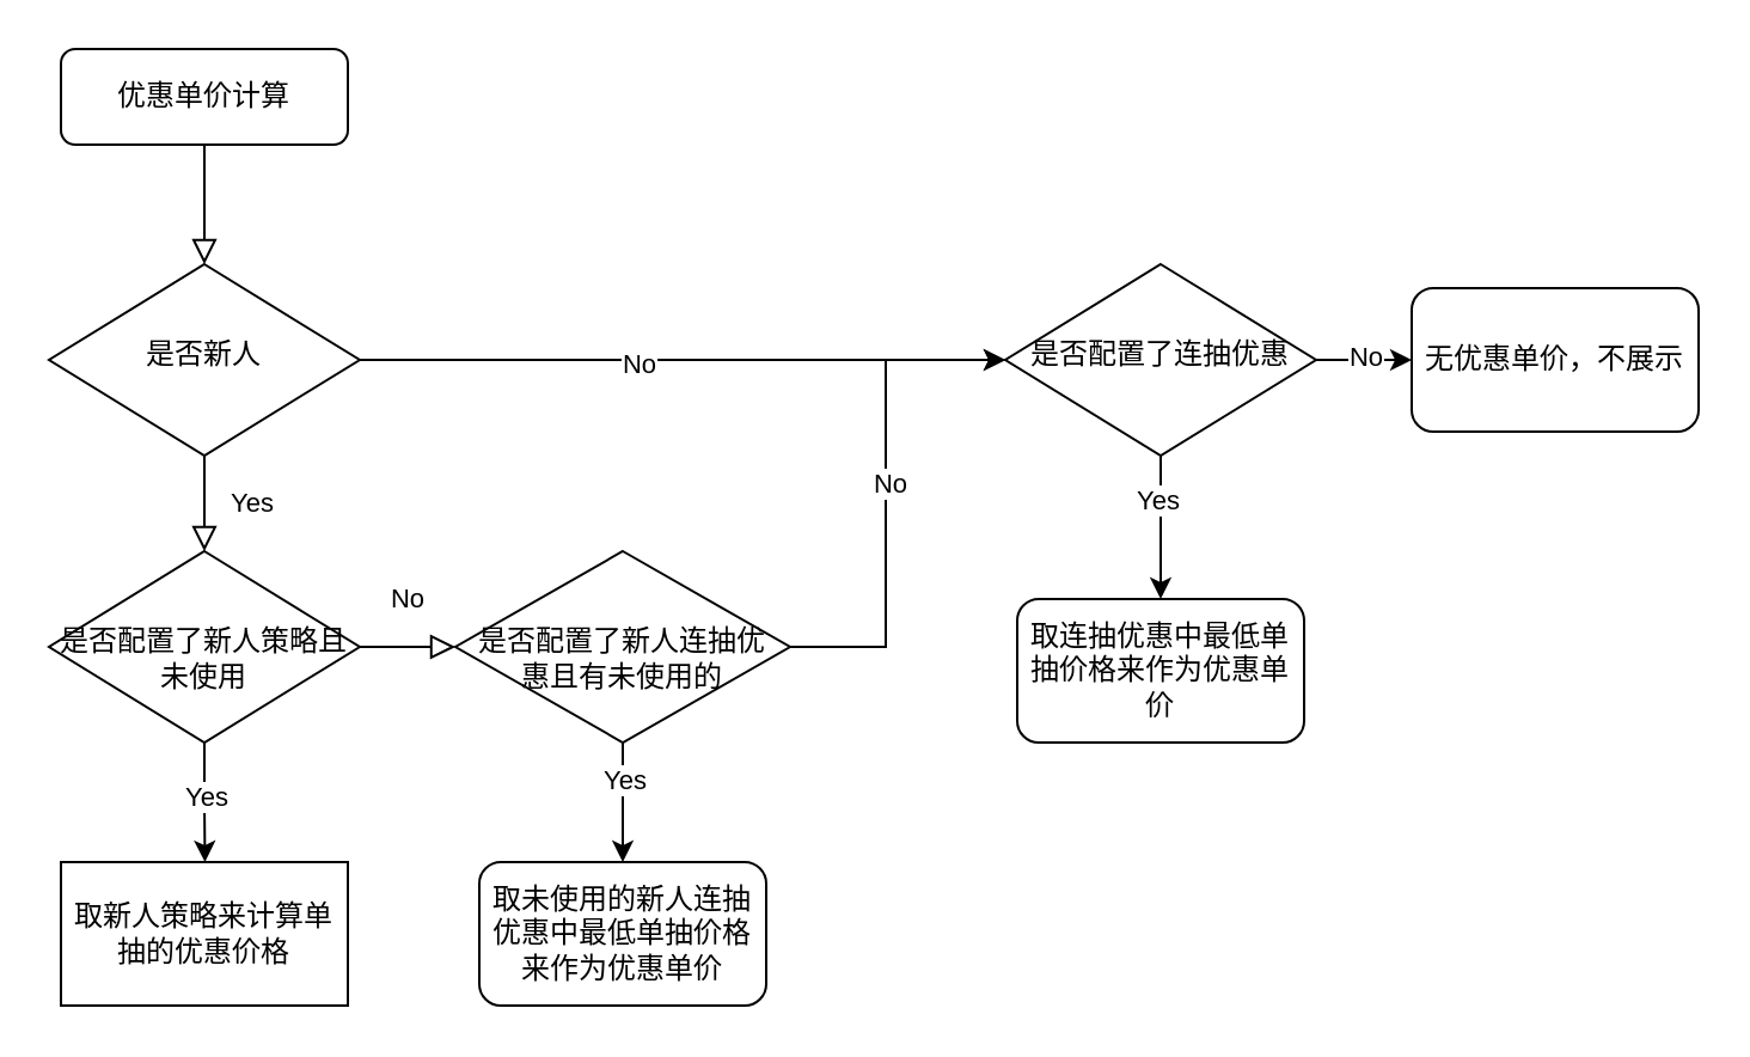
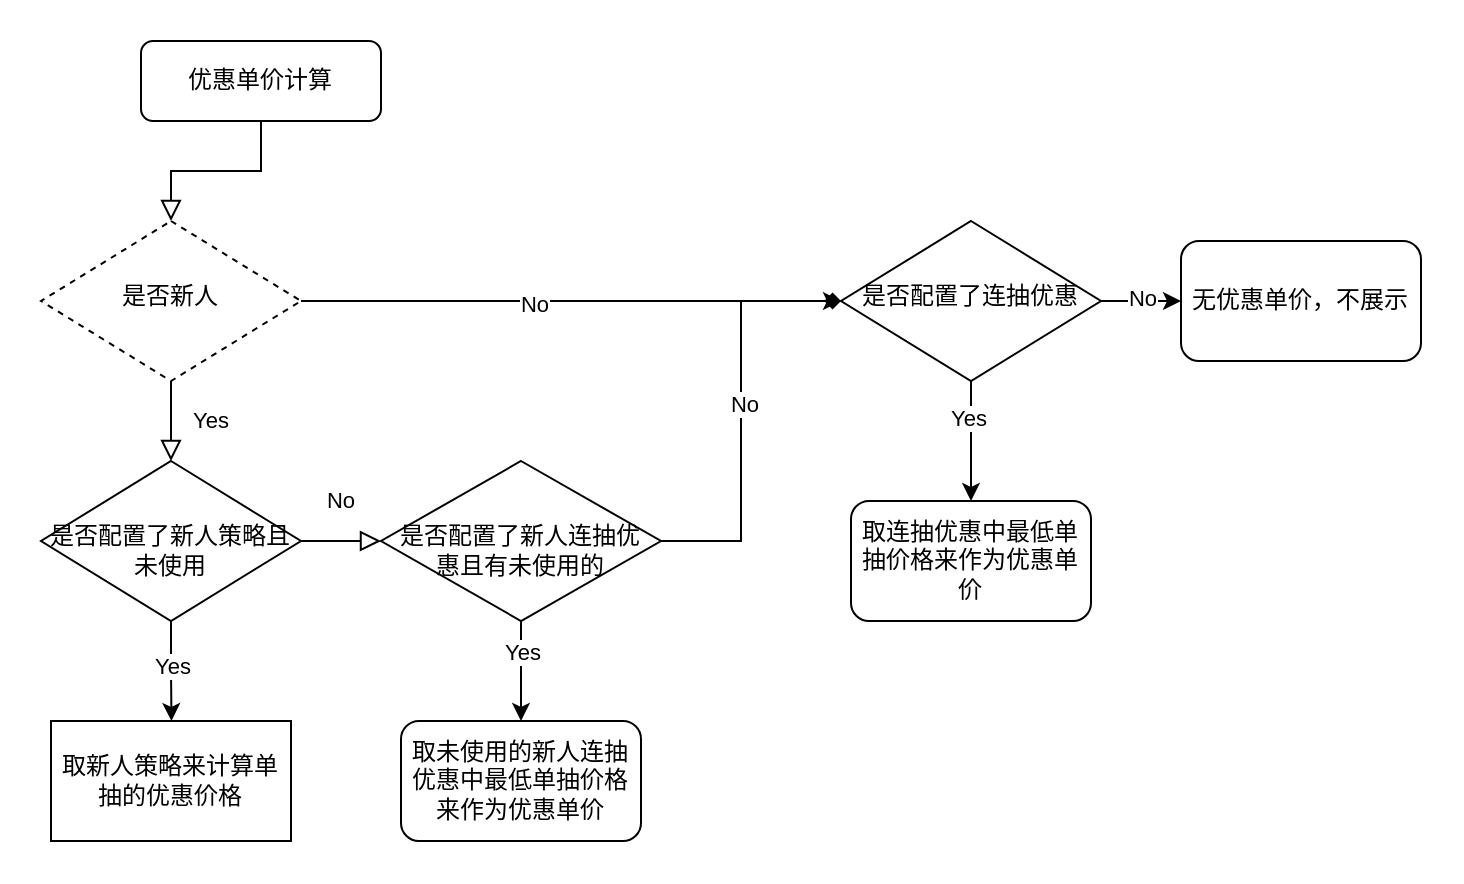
- <mxCell id="3" value="优惠单价计算" style="rounded=1;whiteSpace=wrap;html=1;fontSize=12;glass=0;strokeWidth=1;shadow=0;" parent="1" vertex="1"><mxGeometry x="25" y="20" width="120" height="40" as="geometry" /></mxCell>
+ <mxCell id="3" value="优惠单价计算" style="rounded=1;whiteSpace=wrap;html=1;fontSize=12;glass=0;strokeWidth=1;shadow=0;" parent="1" vertex="1"><mxGeometry x="70" y="20" width="120" height="40" as="geometry" /></mxCell>
- <mxCell id="7" value="是否新人" style="rhombus;whiteSpace=wrap;html=1;shadow=0;fontFamily=Helvetica;fontSize=12;align=center;strokeWidth=1;spacing=6;spacingTop=-4;" parent="1" vertex="1"><mxGeometry x="20" y="110" width="130" height="80" as="geometry" /></mxCell>
+ <mxCell id="7" value="是否新人" style="rhombus;whiteSpace=wrap;html=1;shadow=0;fontFamily=Helvetica;fontSize=12;align=center;strokeWidth=1;spacing=6;spacingTop=-4;dashed=1;" parent="1" vertex="1"><mxGeometry x="20" y="110" width="130" height="80" as="geometry" /></mxCell>
- <mxCell id="5" style="edgeStyle=orthogonalEdgeStyle;rounded=0;orthogonalLoop=1;jettySize=auto;html=1;entryX=0;entryY=0.5;entryDx=0;entryDy=0;" edge="1" parent="1" source="7" target="16"><mxGeometry relative="1" as="geometry" /></mxCell>
+ <mxCell id="5" style="edgeStyle=orthogonalEdgeStyle;rounded=0;orthogonalLoop=1;jettySize=auto;html=1;entryX=0;entryY=0.5;entryDx=0;entryDy=0;endArrow=diamond;" edge="1" parent="1" source="7" target="16"><mxGeometry relative="1" as="geometry" /></mxCell>
